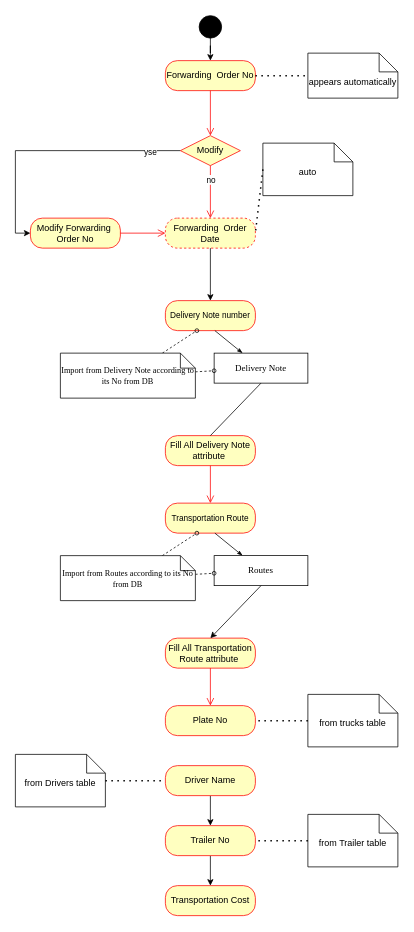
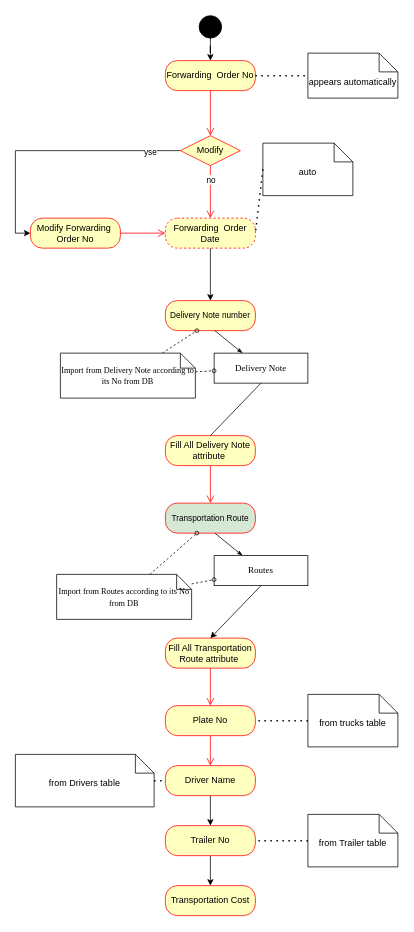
- <mxCell id="28" value="&lt;font style=&quot;font-size: 11px;&quot;&gt;Transportation Route&lt;/font&gt;" style="rounded=1;whiteSpace=wrap;html=1;arcSize=40;fontColor=#000000;fillColor=#ffffc0;strokeColor=#ff0000;" vertex="1" parent="1"><mxGeometry x="220" y="670" width="120" height="40" as="geometry" /></mxCell>
+ <mxCell id="28" value="&lt;font style=&quot;font-size: 11px;&quot;&gt;Transportation Route&lt;/font&gt;" style="rounded=1;whiteSpace=wrap;html=1;arcSize=40;fontColor=#000000;fillColor=#d5e8d4;strokeColor=#ff0000;" vertex="1" parent="1"><mxGeometry x="220" y="670" width="120" height="40" as="geometry" /></mxCell>
- <mxCell id="33" value="&lt;font style=&quot;font-size: 11px;&quot;&gt;Import from Routes according to its No from DB&lt;/font&gt;" style="shape=note;whiteSpace=wrap;html=1;rounded=0;shadow=0;comic=0;labelBackgroundColor=none;strokeWidth=1;fontFamily=Verdana;fontSize=12;align=center;size=20;" vertex="1" parent="1"><mxGeometry x="80" y="740" width="180" height="60" as="geometry" /></mxCell>
+ <mxCell id="33" value="&lt;font style=&quot;font-size: 11px;&quot;&gt;Import from Routes according to its No from DB&lt;/font&gt;" style="shape=note;whiteSpace=wrap;html=1;rounded=0;shadow=0;comic=0;labelBackgroundColor=none;strokeWidth=1;fontFamily=Verdana;fontSize=12;align=center;size=20;" vertex="1" parent="1"><mxGeometry x="75" y="765" width="180" height="60" as="geometry" /></mxCell>
+ <mxCell id="38" value="" style="edgeStyle=orthogonalEdgeStyle;html=1;verticalAlign=bottom;endArrow=open;endSize=8;strokeColor=#ff0000;rounded=0;" edge="1" source="37" parent="1" target="40"><mxGeometry relative="1" as="geometry"><mxPoint x="280" y="1080" as="targetPoint" /></mxGeometry></mxCell>
- <mxCell id="44" value="from Drivers table" style="shape=note2;boundedLbl=1;whiteSpace=wrap;html=1;size=25;verticalAlign=top;align=center;" vertex="1" parent="1"><mxGeometry x="20" y="1005" width="120" height="70" as="geometry" /></mxCell>
+ <mxCell id="44" value="from Drivers table" style="shape=note2;boundedLbl=1;whiteSpace=wrap;html=1;size=25;verticalAlign=top;align=center;" vertex="1" parent="1"><mxGeometry x="20" y="1005" width="185" height="70" as="geometry" /></mxCell>
